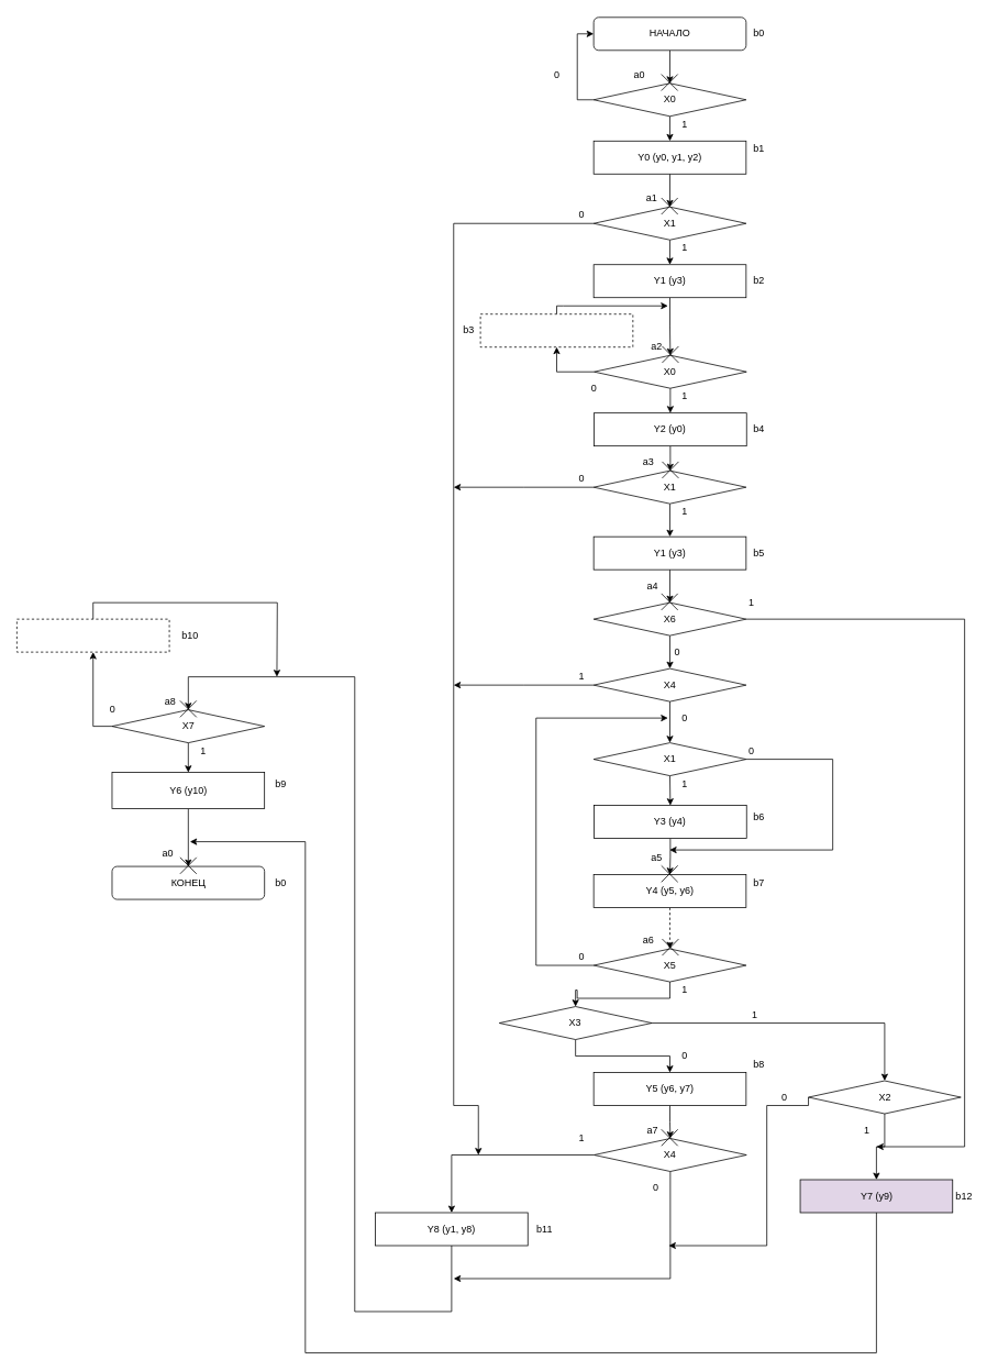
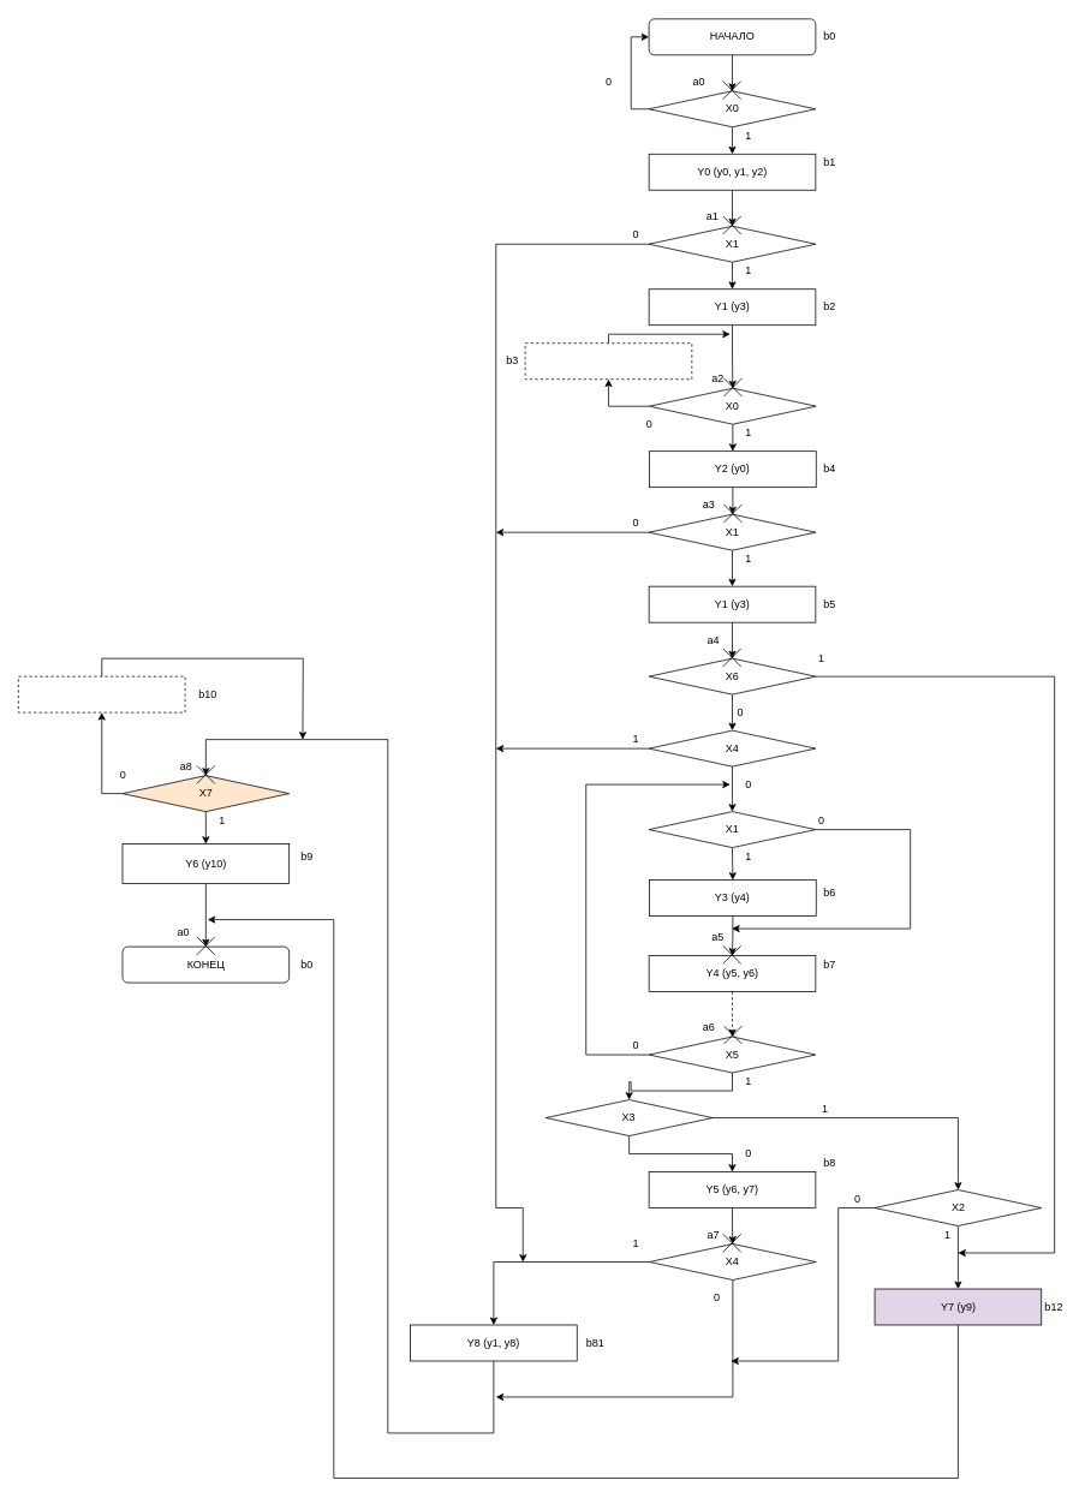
- <mxCell id="76" value="X7" style="rhombus;whiteSpace=wrap;html=1;" parent="1" vertex="1"><mxGeometry x="135.5" y="860" width="185" height="40" as="geometry" /></mxCell>
+ <mxCell id="76" value="X7" style="rhombus;whiteSpace=wrap;html=1;fillColor=#ffe6cc;" parent="1" vertex="1"><mxGeometry x="135.5" y="860" width="185" height="40" as="geometry" /></mxCell>
- <mxCell id="58" value="X2" style="rhombus;whiteSpace=wrap;html=1;" parent="1" vertex="1"><mxGeometry x="980.5" y="1310" width="185" height="40" as="geometry" /></mxCell>
+ <mxCell id="58" value="X2" style="rhombus;whiteSpace=wrap;html=1;" parent="1" vertex="1"><mxGeometry x="970.5" y="1320" width="185" height="40" as="geometry" /></mxCell>
- <mxCell id="111" value="b11" style="text;html=1;align=center;verticalAlign=middle;resizable=0;points=[];autosize=1;strokeColor=none;fillColor=none;" parent="1" vertex="1"><mxGeometry x="645" y="1480" width="30" height="20" as="geometry" /></mxCell>
+ <mxCell id="111" value="b81" style="text;html=1;align=center;verticalAlign=middle;resizable=0;points=[];autosize=1;strokeColor=none;fillColor=none;" parent="1" vertex="1"><mxGeometry x="645" y="1480" width="30" height="20" as="geometry" /></mxCell>
